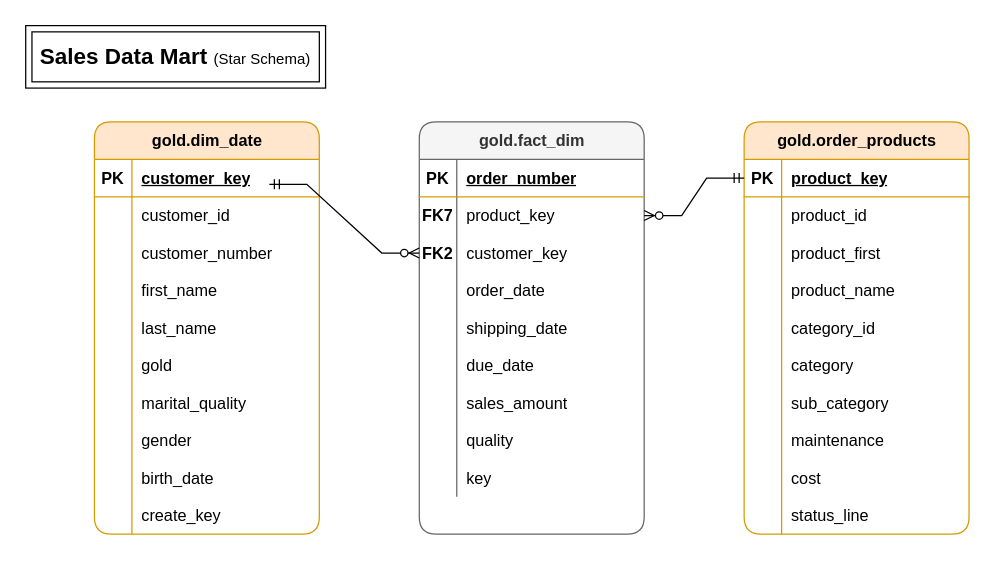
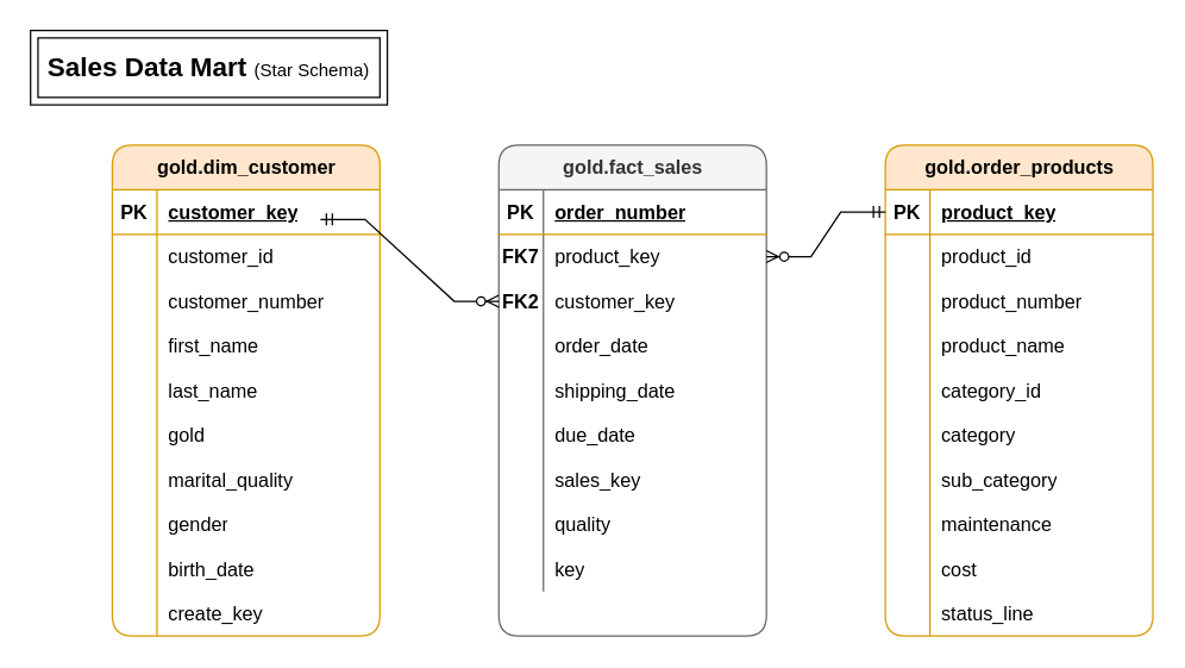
- <mxCell id="2" value="gold.dim_date" style="shape=table;startSize=30;container=1;collapsible=1;childLayout=tableLayout;fixedRows=1;rowLines=0;fontStyle=1;align=center;resizeLast=1;html=1;rounded=1;fillColor=#ffe6cc;strokeColor=#d79b00;fontSize=13;" vertex="1" parent="1"><mxGeometry x="75" y="97" width="180" height="330" as="geometry" /></mxCell>
+ <mxCell id="2" value="gold.dim_customer" style="shape=table;startSize=30;container=1;collapsible=1;childLayout=tableLayout;fixedRows=1;rowLines=0;fontStyle=1;align=center;resizeLast=1;html=1;rounded=1;fillColor=#ffe6cc;strokeColor=#d79b00;fontSize=13;" vertex="1" parent="1"><mxGeometry x="75" y="97" width="180" height="330" as="geometry" /></mxCell>
- <mxCell id="64" value="gold.fact_dim" style="shape=table;startSize=30;container=1;collapsible=1;childLayout=tableLayout;fixedRows=1;rowLines=0;fontStyle=1;align=center;resizeLast=1;html=1;rounded=1;fillColor=#f5f5f5;strokeColor=#666666;fontSize=13;fontColor=#333333;" vertex="1" parent="1"><mxGeometry x="335" y="97" width="180" height="330" as="geometry" /></mxCell>
+ <mxCell id="64" value="gold.fact_sales" style="shape=table;startSize=30;container=1;collapsible=1;childLayout=tableLayout;fixedRows=1;rowLines=0;fontStyle=1;align=center;resizeLast=1;html=1;rounded=1;fillColor=#f5f5f5;strokeColor=#666666;fontSize=13;fontColor=#333333;" vertex="1" parent="1"><mxGeometry x="335" y="97" width="180" height="330" as="geometry" /></mxCell>
- <mxCell id="42" value="product_first" style="shape=partialRectangle;connectable=0;fillColor=none;top=0;left=0;bottom=0;right=0;align=left;spacingLeft=6;overflow=hidden;whiteSpace=wrap;html=1;strokeColor=#d79b00;fontSize=13;" vertex="1" parent="40"><mxGeometry x="30" width="150" height="30" as="geometry"><mxRectangle width="150" height="30" as="alternateBounds" /></mxGeometry></mxCell>
+ <mxCell id="42" value="product_number" style="shape=partialRectangle;connectable=0;fillColor=none;top=0;left=0;bottom=0;right=0;align=left;spacingLeft=6;overflow=hidden;whiteSpace=wrap;html=1;strokeColor=#d79b00;fontSize=13;" vertex="1" parent="40"><mxGeometry x="30" width="150" height="30" as="geometry"><mxRectangle width="150" height="30" as="alternateBounds" /></mxGeometry></mxCell>
- <mxCell id="85" value="sales_amount" style="shape=partialRectangle;connectable=0;fillColor=none;top=0;left=0;bottom=0;right=0;align=left;spacingLeft=6;overflow=hidden;whiteSpace=wrap;html=1;strokeColor=#d79b00;fontSize=13;" vertex="1" parent="83"><mxGeometry x="30" width="150" height="30" as="geometry"><mxRectangle width="150" height="30" as="alternateBounds" /></mxGeometry></mxCell>
+ <mxCell id="85" value="sales_key" style="shape=partialRectangle;connectable=0;fillColor=none;top=0;left=0;bottom=0;right=0;align=left;spacingLeft=6;overflow=hidden;whiteSpace=wrap;html=1;strokeColor=#d79b00;fontSize=13;" vertex="1" parent="83"><mxGeometry x="30" width="150" height="30" as="geometry"><mxRectangle width="150" height="30" as="alternateBounds" /></mxGeometry></mxCell>
